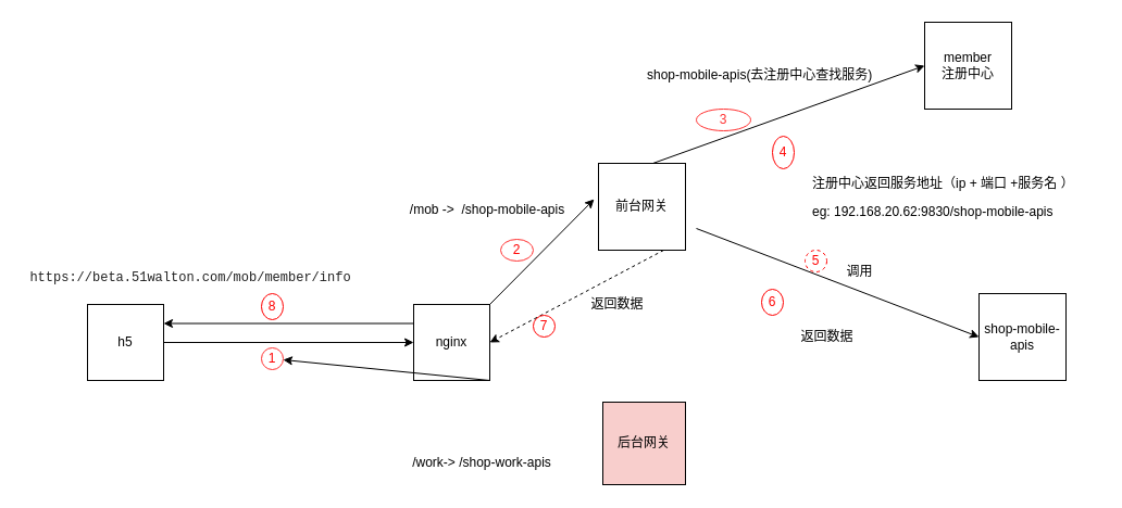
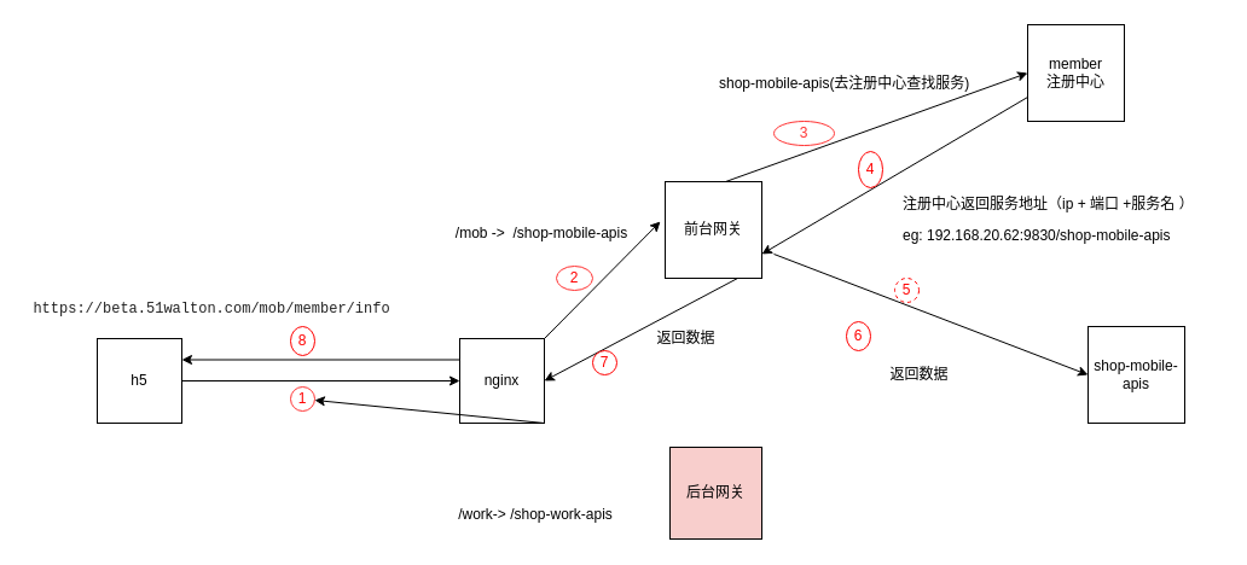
+ <mxCell id="12" value="" style="endArrow=classic;html=1;entryX=1;entryY=0.75;entryDx=0;entryDy=0;exitX=0;exitY=0.75;exitDx=0;exitDy=0;" edge="1" parent="1" source="10" target="3"><mxGeometry width="50" height="50" relative="1" as="geometry"><mxPoint x="830" y="140" as="sourcePoint" /><mxPoint x="860" y="90" as="targetPoint" /><Array as="points" /></mxGeometry></mxCell>
- <mxCell id="14" value="调用" style="text;html=1;align=center;verticalAlign=middle;resizable=0;points=[];autosize=1;" vertex="1" parent="1"><mxGeometry x="770" y="240" width="40" height="20" as="geometry" /></mxCell>
- <mxCell id="16" value="" style="endArrow=classic;html=1;entryX=1;entryY=0.5;entryDx=0;entryDy=0;exitX=0.75;exitY=1;exitDx=0;exitDy=0;dashed=1;" edge="1" parent="1" source="3" target="2"><mxGeometry width="50" height="50" relative="1" as="geometry"><mxPoint x="610" y="240" as="sourcePoint" /><mxPoint x="620" y="240" as="targetPoint" /></mxGeometry></mxCell>
+ <mxCell id="16" value="" style="endArrow=classic;html=1;entryX=1;entryY=0.5;entryDx=0;entryDy=0;exitX=0.75;exitY=1;exitDx=0;exitDy=0;" edge="1" parent="1" source="3" target="2"><mxGeometry width="50" height="50" relative="1" as="geometry"><mxPoint x="610" y="240" as="sourcePoint" /><mxPoint x="620" y="240" as="targetPoint" /></mxGeometry></mxCell>
